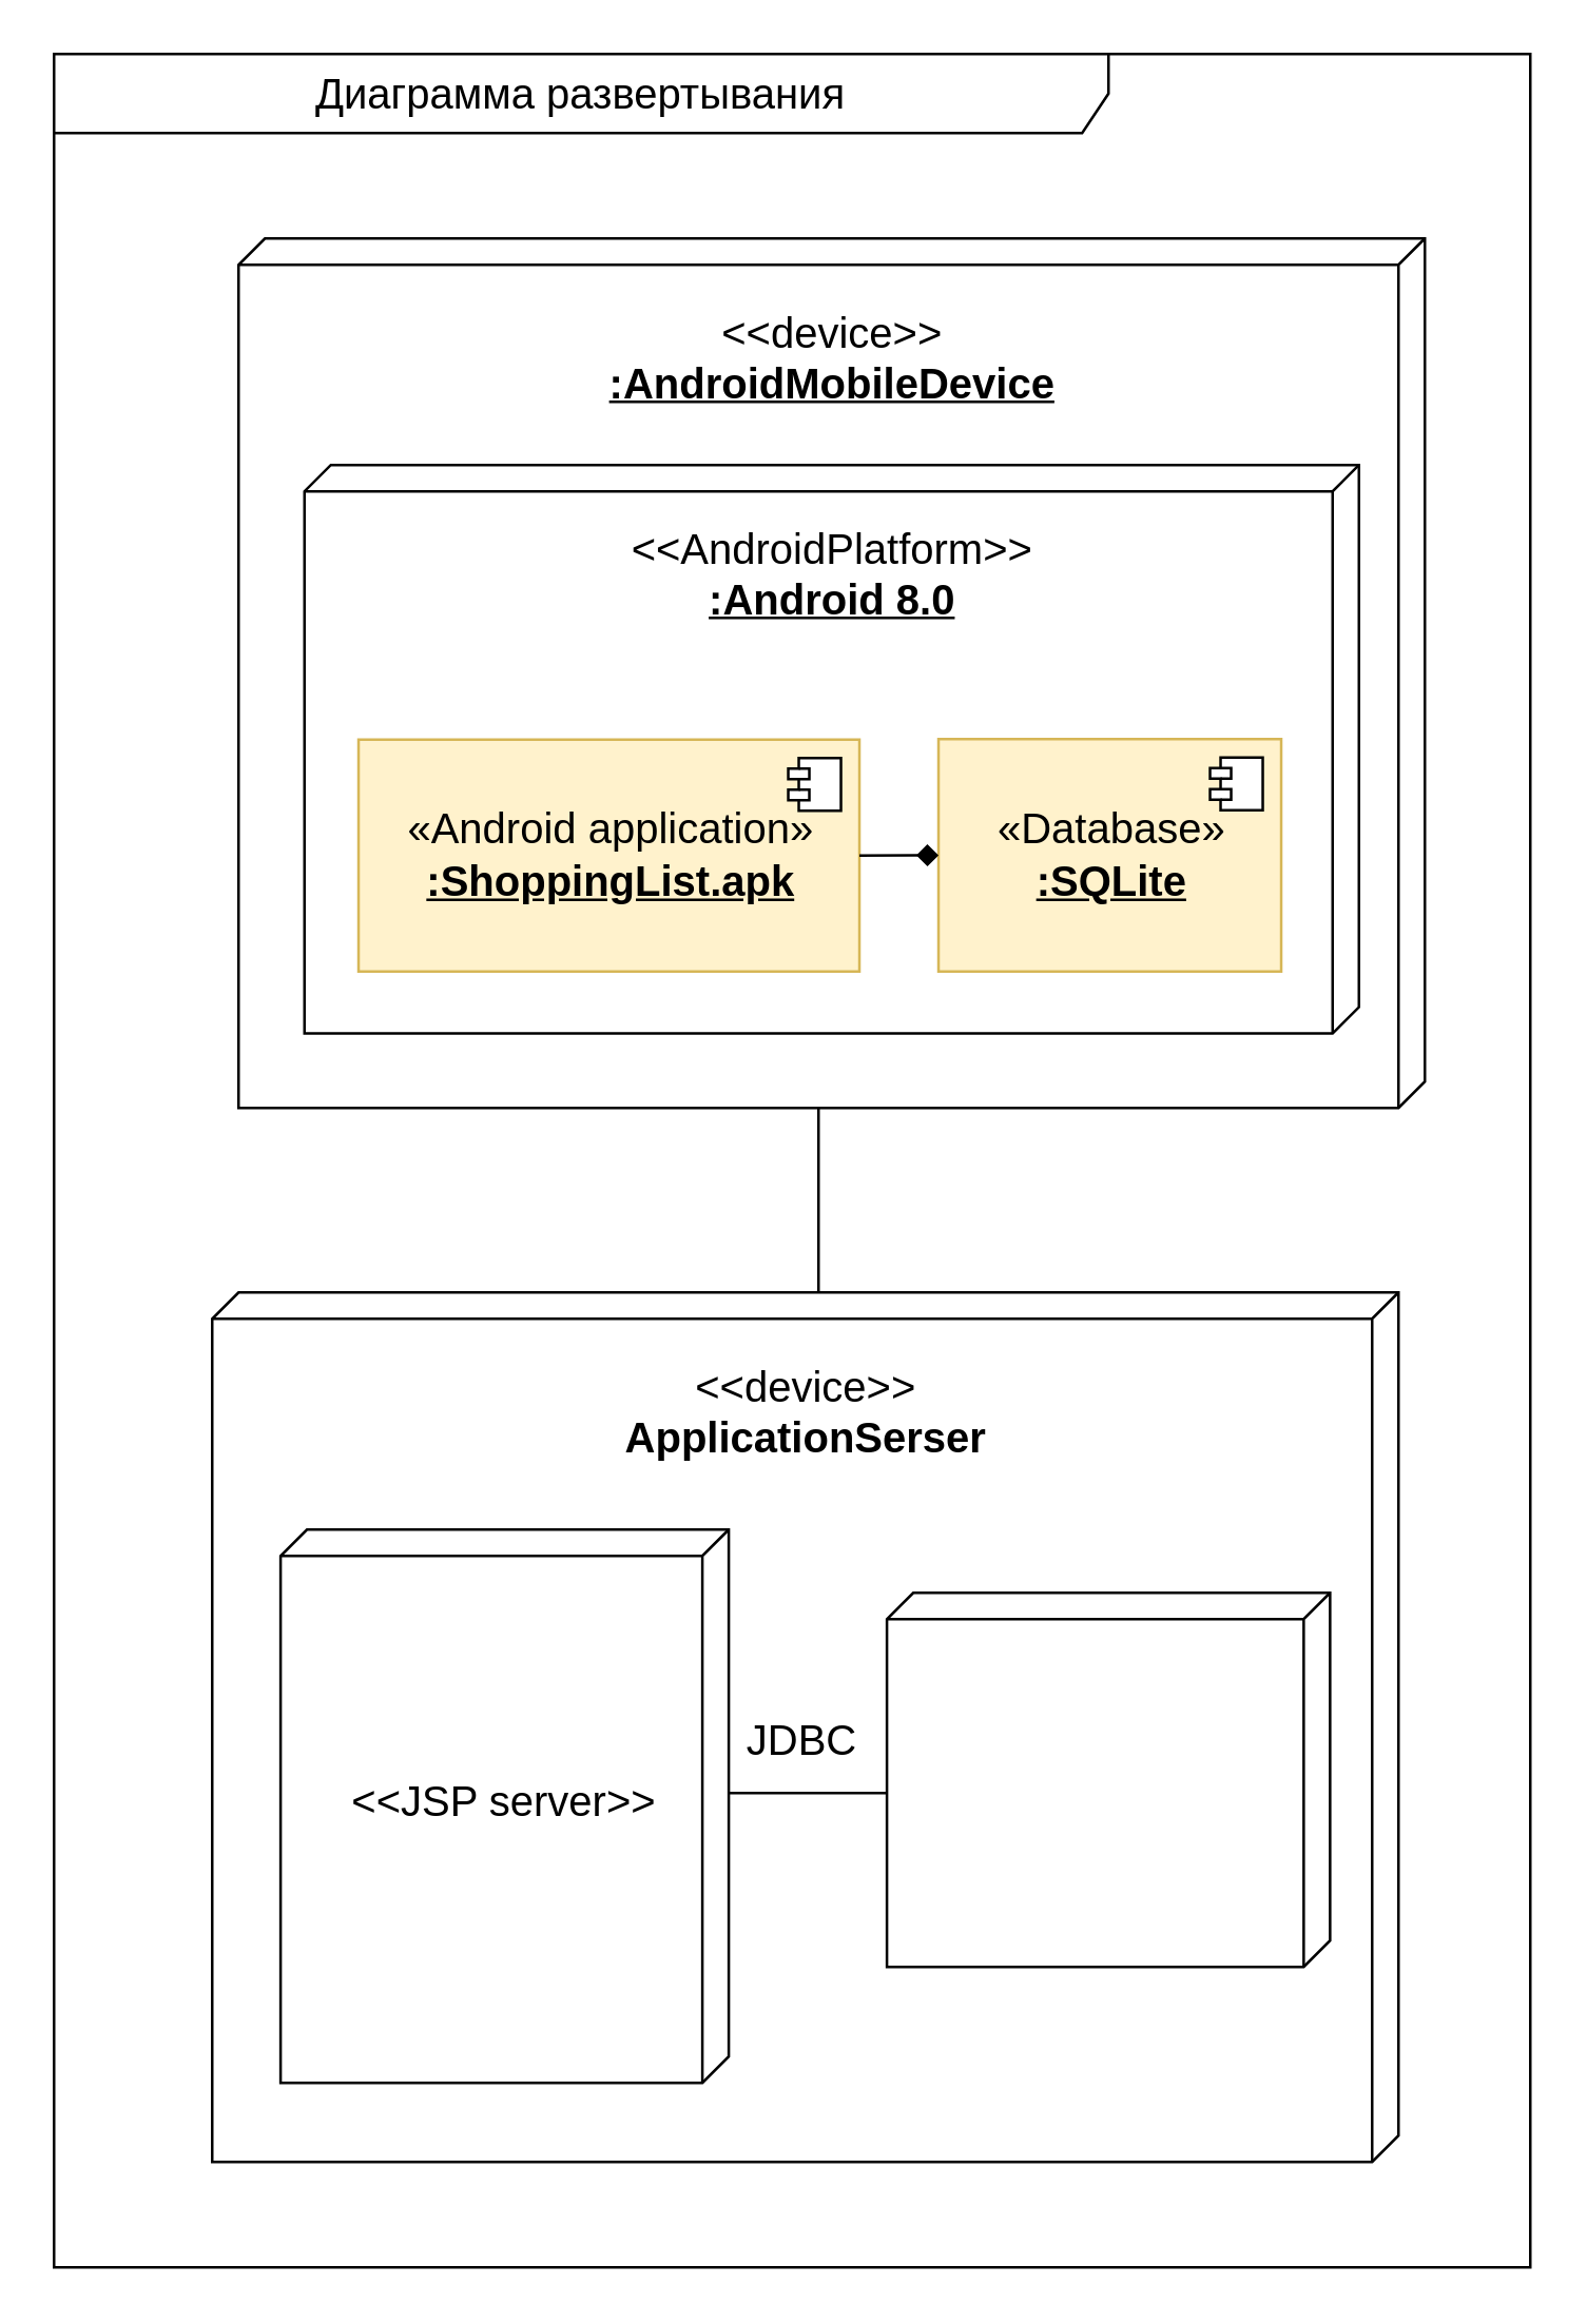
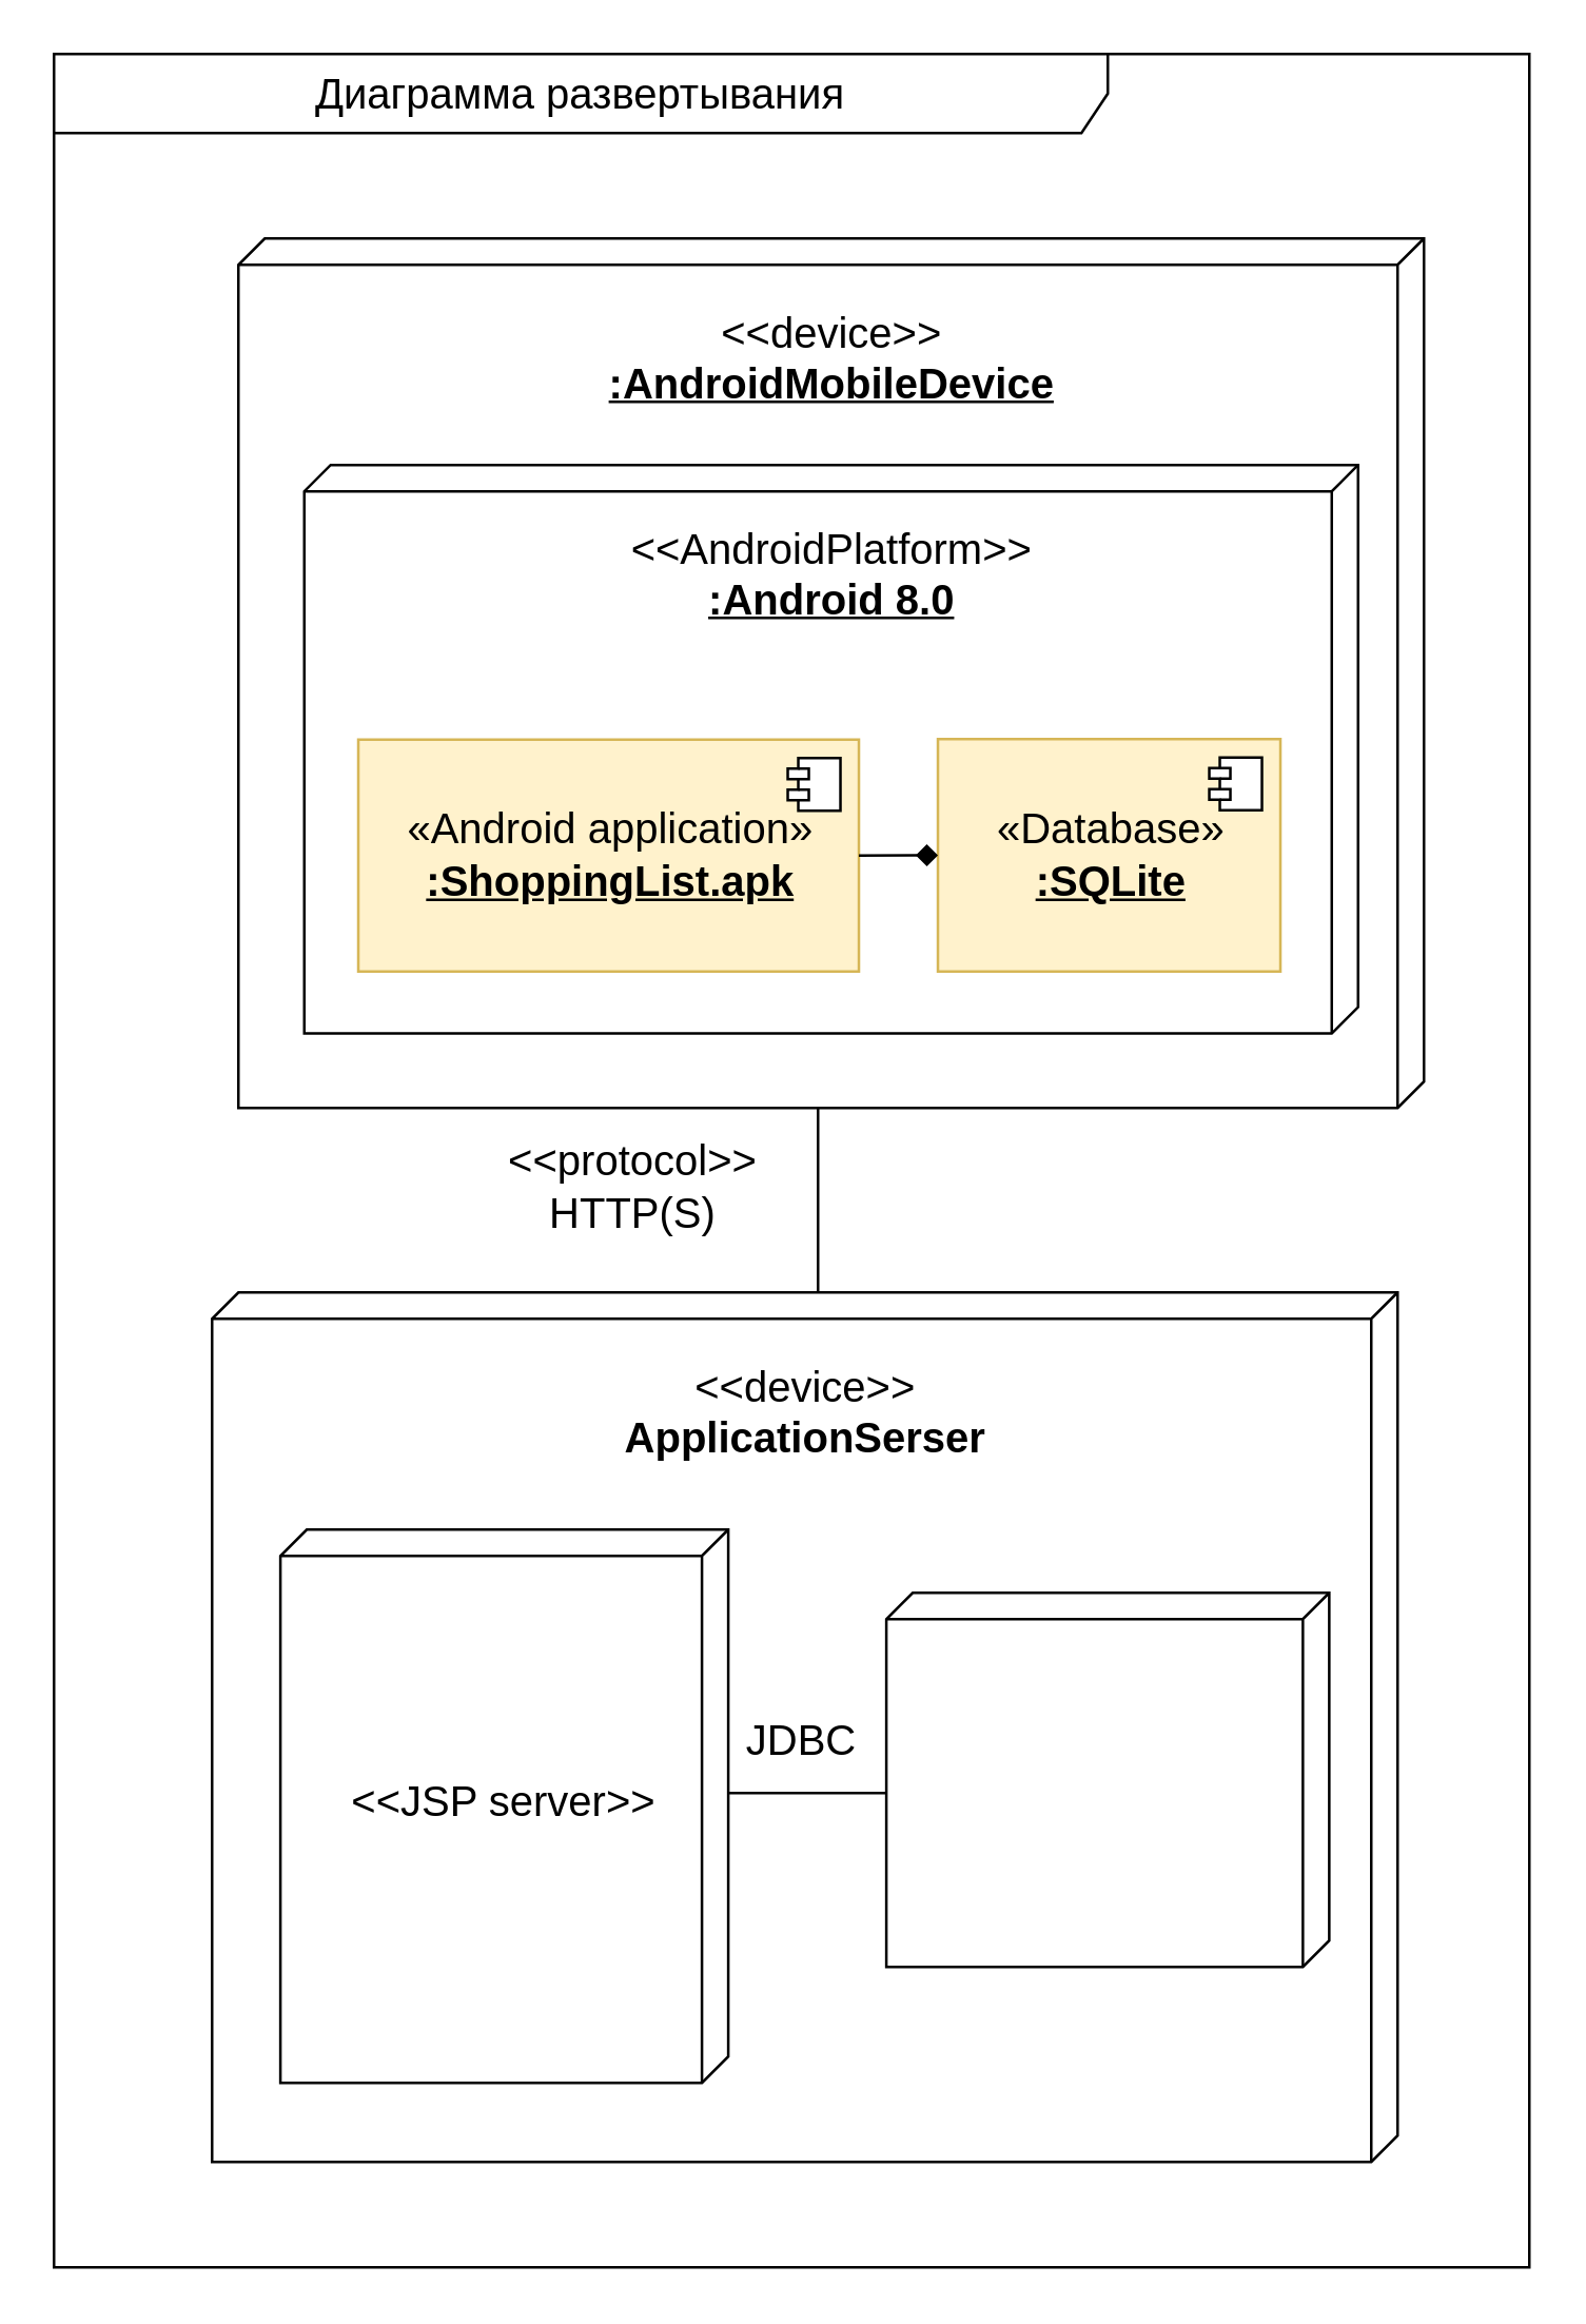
+ <mxCell id="28" value="&amp;lt;&amp;lt;protocol&amp;gt;&amp;gt;&lt;br&gt;HTTP(S)" style="text;html=1;strokeColor=none;fillColor=none;align=center;verticalAlign=middle;whiteSpace=wrap;rounded=0;fontSize=16;" parent="1" vertex="1"><mxGeometry x="180" y="430" width="120" height="40" as="geometry" /></mxCell>
